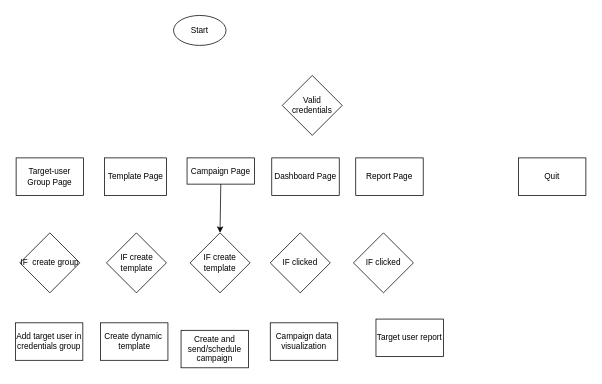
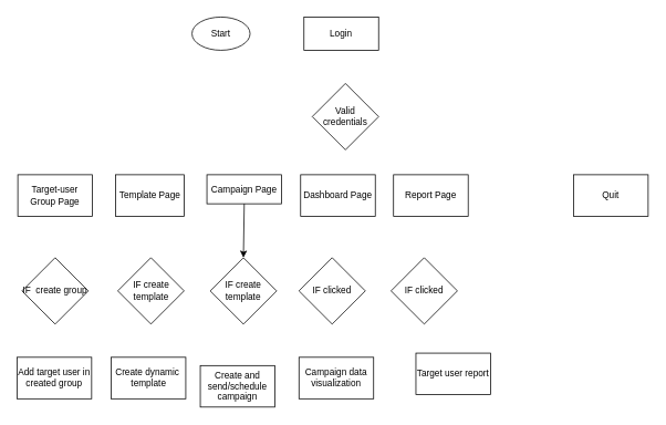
+ <mxCell id="4" value="Login" style="rounded=0;whiteSpace=wrap;html=1;fontSize=11;strokeWidth=1;" vertex="1" parent="1"><mxGeometry x="366" y="20" width="90" height="40" as="geometry" /></mxCell>
- <mxCell id="11" value="Add target user in credentials group" style="rounded=0;whiteSpace=wrap;html=1;fontSize=11;strokeWidth=1;" vertex="1" parent="1"><mxGeometry x="20" y="430" width="90" height="50" as="geometry" /></mxCell>
+ <mxCell id="11" value="Add target user in created group" style="rounded=0;whiteSpace=wrap;html=1;fontSize=11;strokeWidth=1;" vertex="1" parent="1"><mxGeometry x="20" y="430" width="90" height="50" as="geometry" /></mxCell>
